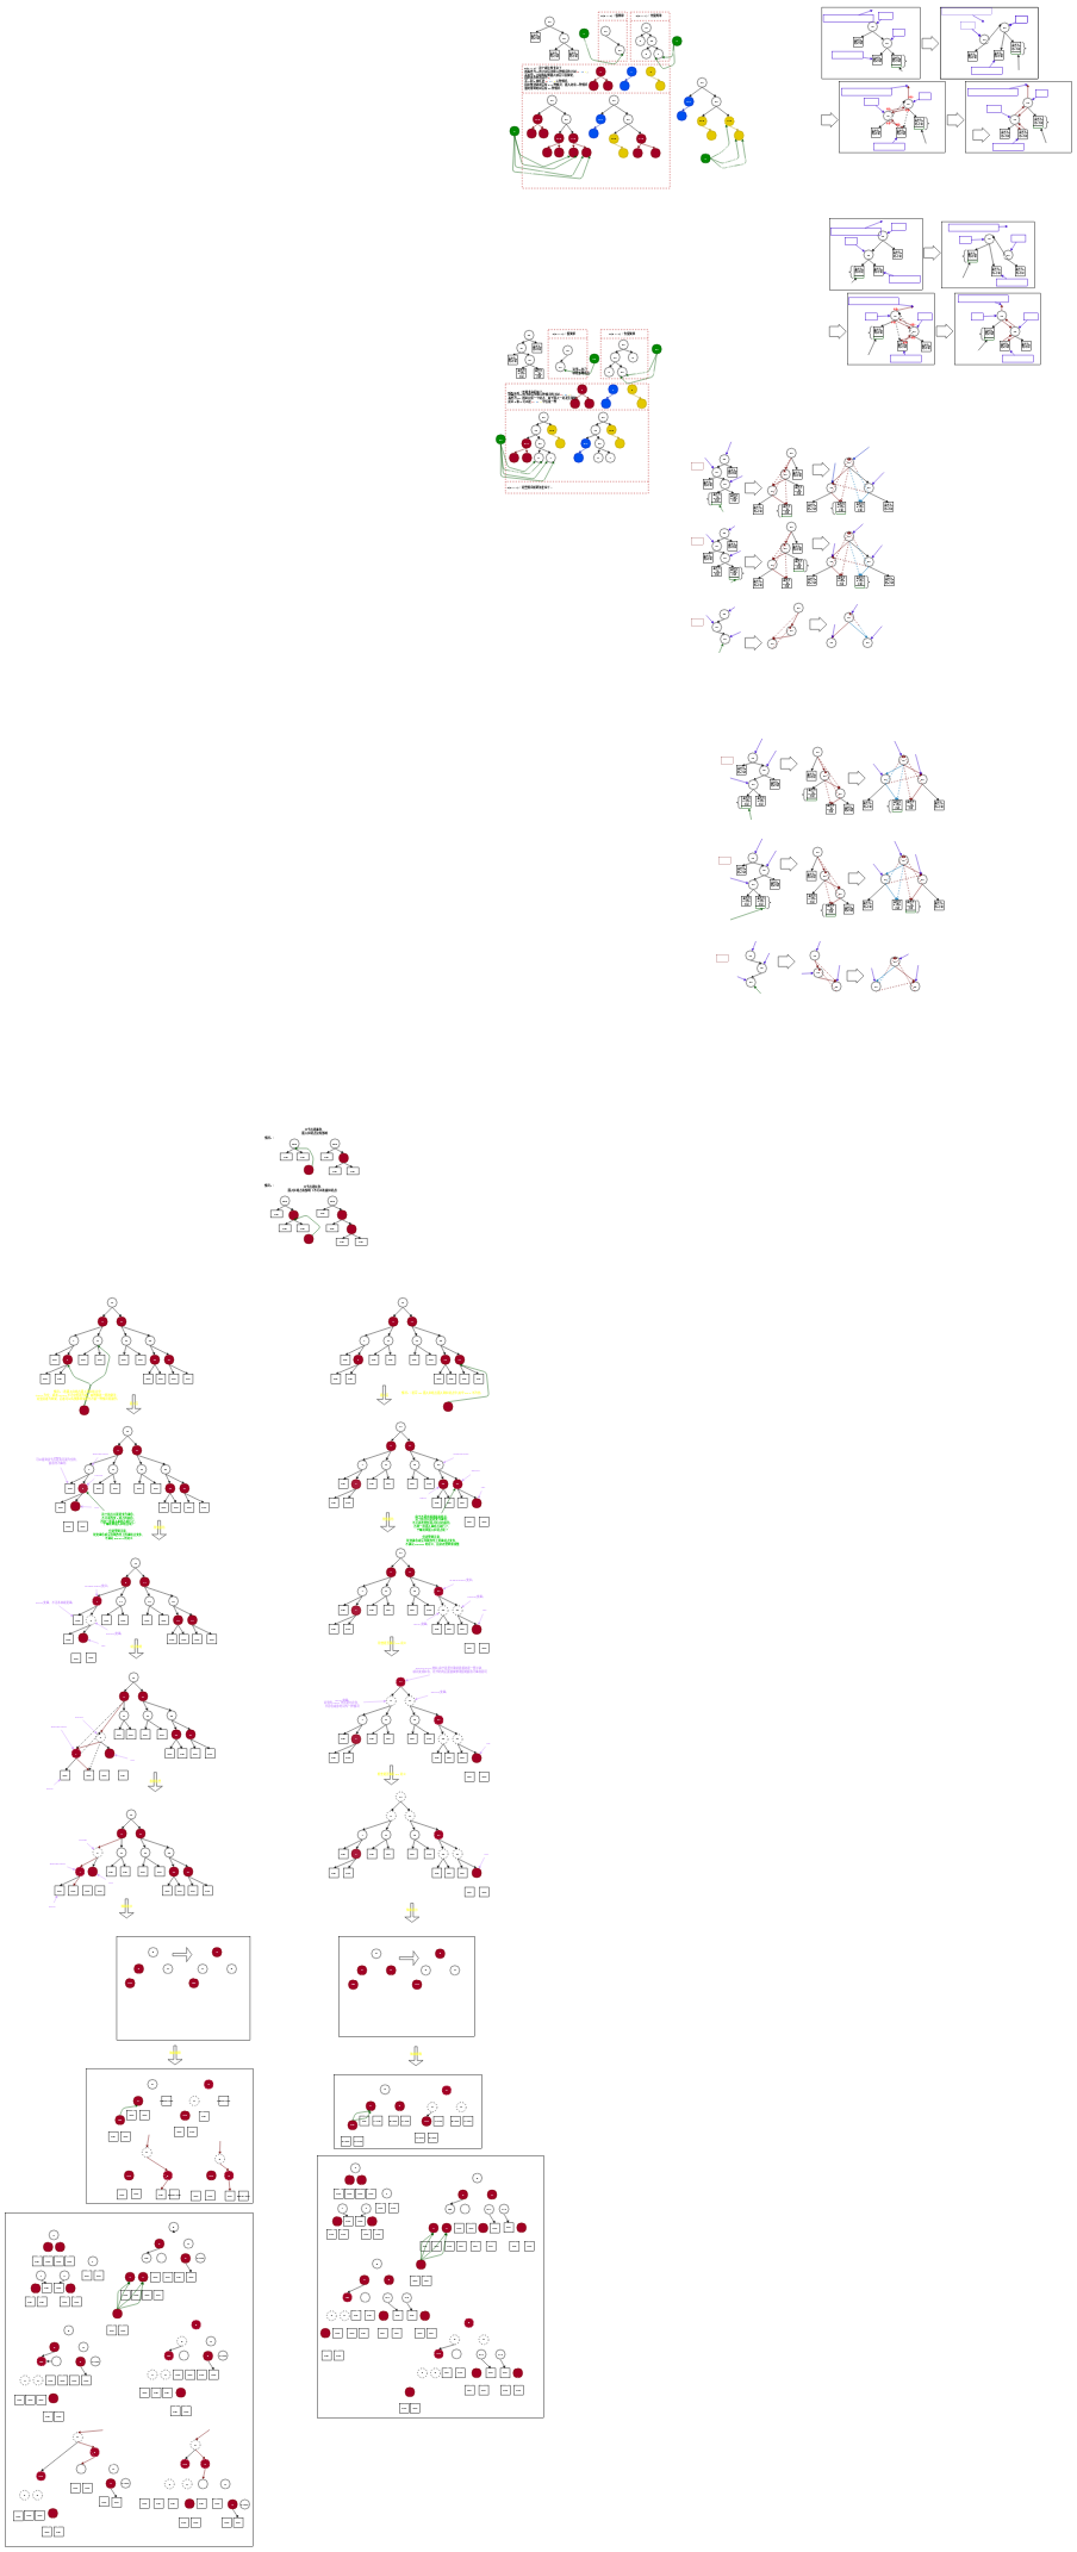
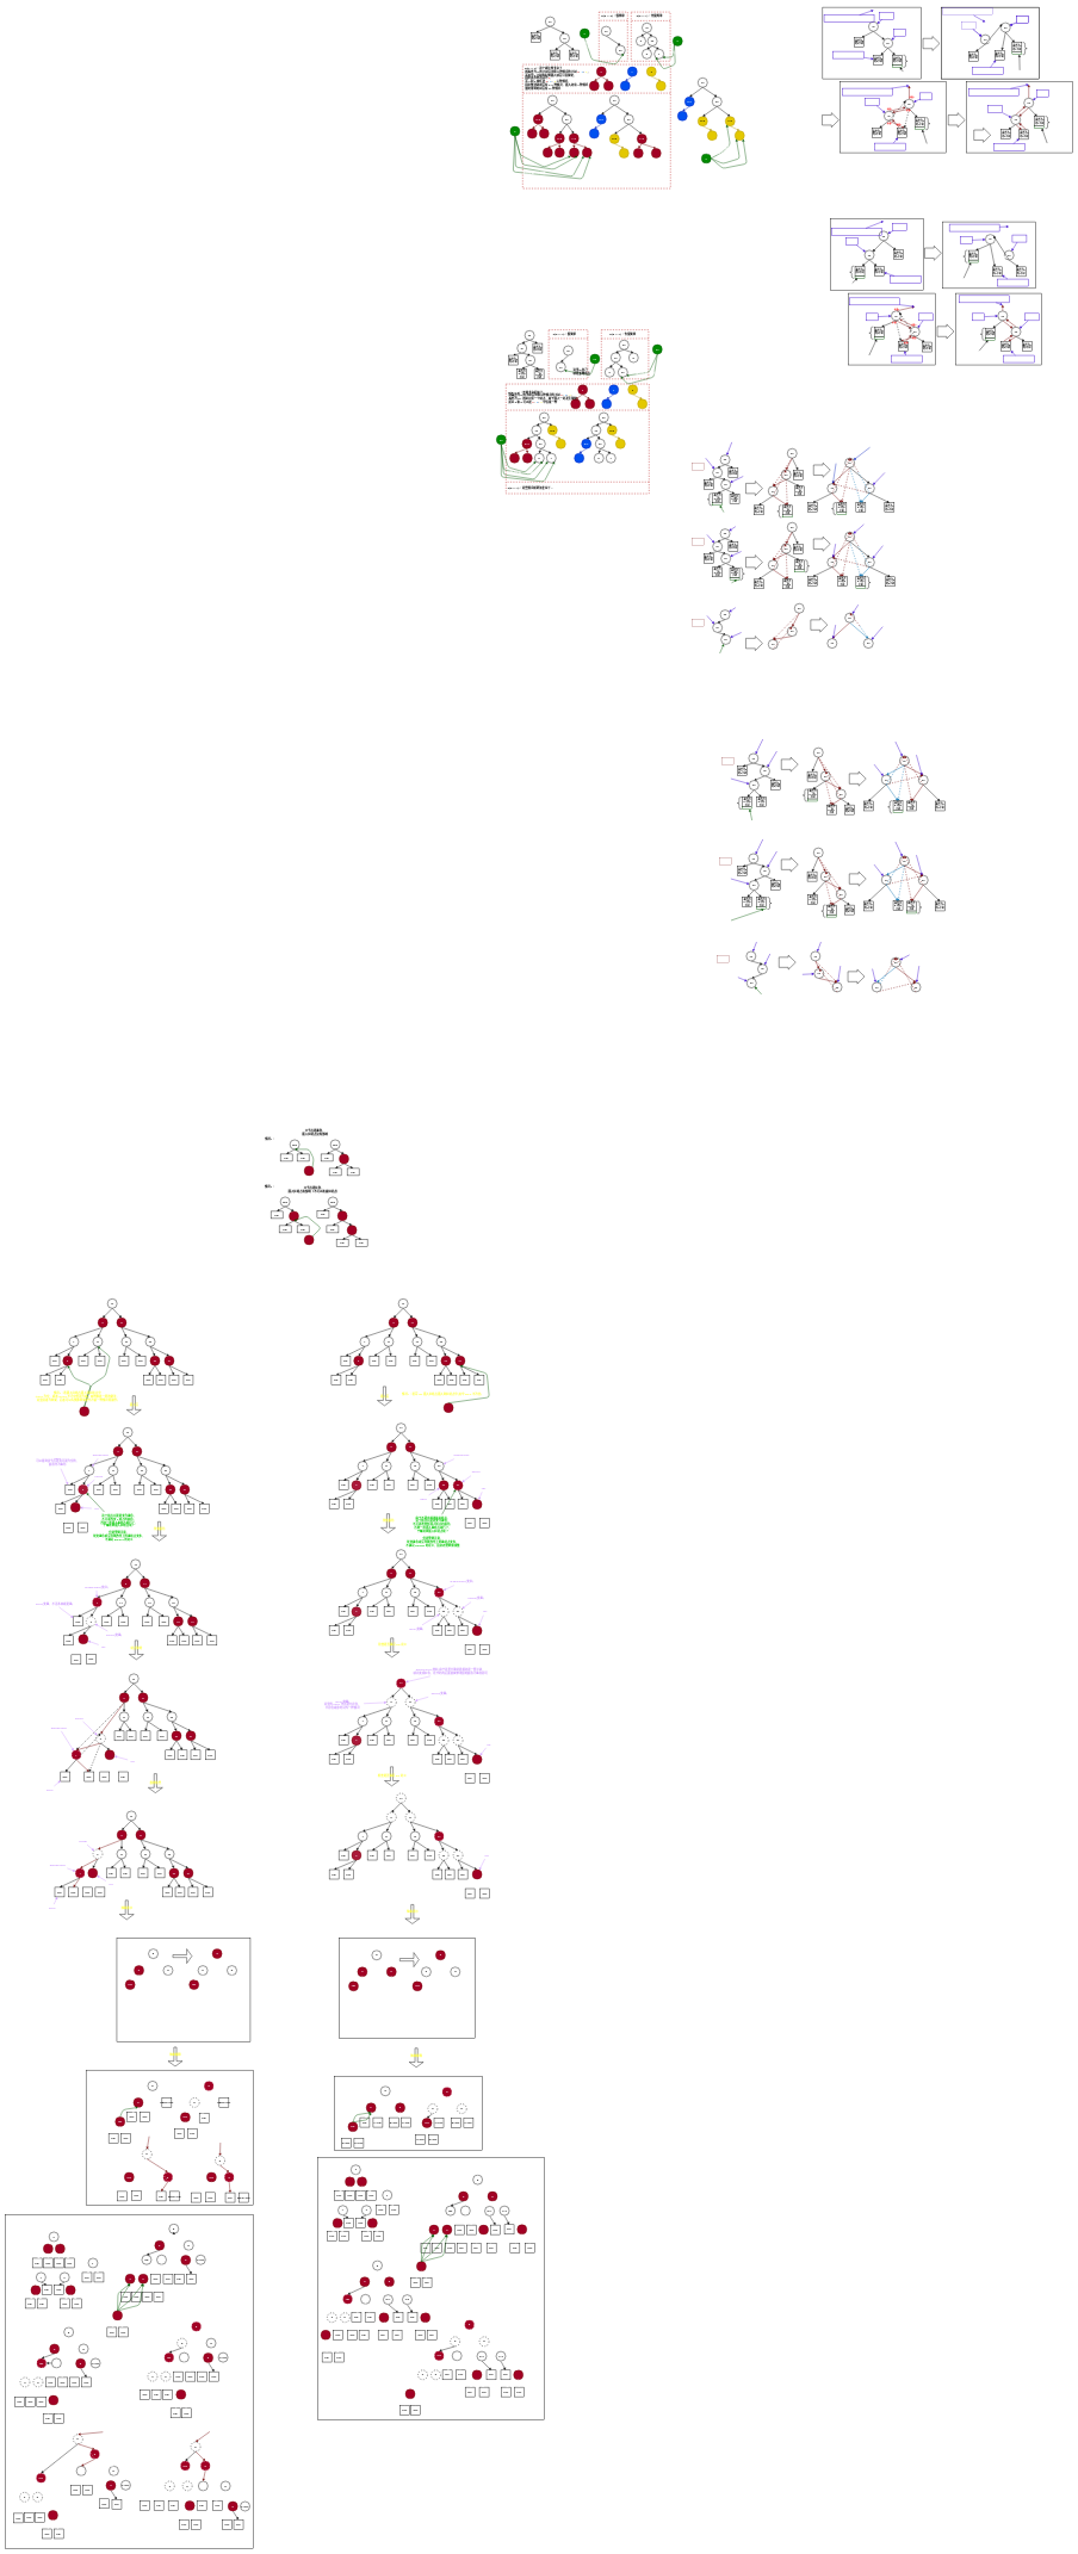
- <mxCell id="1186" value="c=z" style="ellipse;whiteSpace=wrap;html=1;strokeWidth=2;fillColor=#e3c800;fontColor=#000000;strokeColor=#B09500;fontStyle=1;fontFamily=Comic Sans MS;dashed=1;" parent="1" vertex="1"><mxGeometry x="3040" y="488" width="40" height="40" as="geometry" /></mxCell>
+ <mxCell id="1186" value="c=z" style="ellipse;whiteSpace=wrap;html=1;strokeWidth=2;fillColor=#e3c800;fontColor=#000000;strokeColor=#B09500;fontStyle=1;fontFamily=Comic Sans MS;" parent="1" vertex="1"><mxGeometry x="3040" y="488" width="40" height="40" as="geometry" /></mxCell>
- <mxCell id="1200" value="插入这两个位置&lt;br&gt;退化成 h==1 的情况&lt;br&gt;这种情况视 60 为根节点" style="text;html=1;align=center;verticalAlign=middle;resizable=0;points=[];autosize=1;strokeColor=none;fillColor=none;fontSize=12;fontFamily=Comic Sans MS;fontColor=#FFFFFF;fontStyle=1" parent="1" vertex="1"><mxGeometry x="3006" y="655" width="160" height="60" as="geometry" /></mxCell>
- <mxCell id="1424" value="&lt;font face=&quot;Comic Sans MS&quot; color=&quot;#ffffff&quot;&gt;&lt;b&gt;连接&lt;/b&gt;&lt;/font&gt;" style="shape=singleArrow;whiteSpace=wrap;html=1;arrowWidth=0.707;arrowSize=0.438;strokeWidth=2;" parent="1" vertex="1"><mxGeometry x="3480" y="1361" width="70" height="60" as="geometry" /></mxCell>
- <mxCell id="264" value="&lt;b&gt;uncle(变黑)&lt;br&gt;&lt;/b&gt;" style="text;html=1;align=center;verticalAlign=middle;resizable=0;points=[];autosize=1;strokeColor=none;fillColor=none;fontFamily=Comic Sans MS;fontColor=#CC99FF;" parent="1" vertex="1"><mxGeometry x="1724.04" y="6800" width="80" height="30" as="geometry" /></mxCell>
+ <mxCell id="264" value="&lt;b&gt;uncle(变黑)&lt;br&gt;&lt;/b&gt;" style="text;html=1;align=center;verticalAlign=middle;resizable=0;points=[];autosize=1;strokeColor=none;fillColor=none;fontFamily=Comic Sans MS;fontColor=#CC99FF;" parent="1" vertex="1"><mxGeometry x="1704.04" y="6815" width="80" height="30" as="geometry" /></mxCell>
